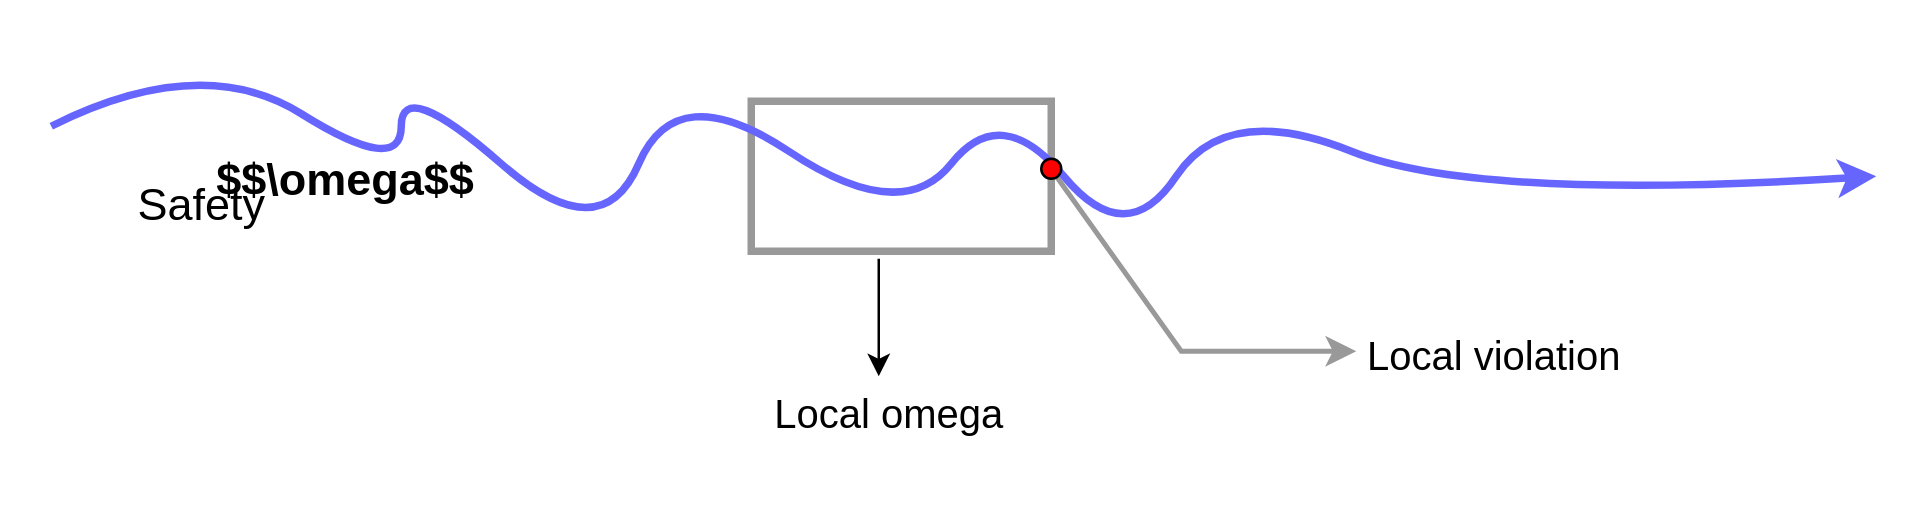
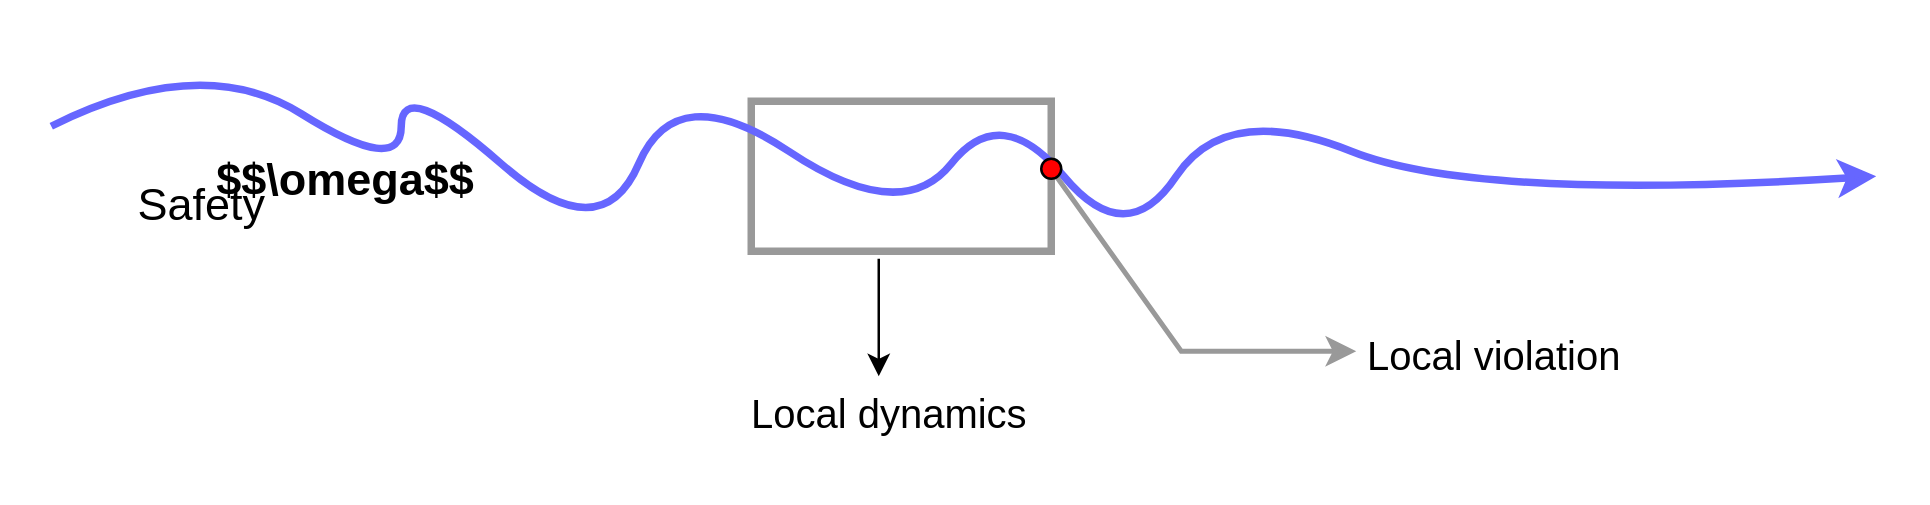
- <mxCell id="8" value="&lt;font style=&quot;font-size: 16px;&quot;&gt;Local omega &lt;/font&gt;" style="text;html=1;align=center;verticalAlign=middle;resizable=0;points=[];autosize=1;strokeColor=none;fillColor=none;" parent="1" vertex="1"><mxGeometry x="290" y="150" width="130" height="30" as="geometry" /></mxCell>
+ <mxCell id="8" value="&lt;font style=&quot;font-size: 16px;&quot;&gt;Local dynamics &lt;/font&gt;" style="text;html=1;align=center;verticalAlign=middle;resizable=0;points=[];autosize=1;strokeColor=none;fillColor=none;" parent="1" vertex="1"><mxGeometry x="290" y="150" width="130" height="30" as="geometry" /></mxCell>
